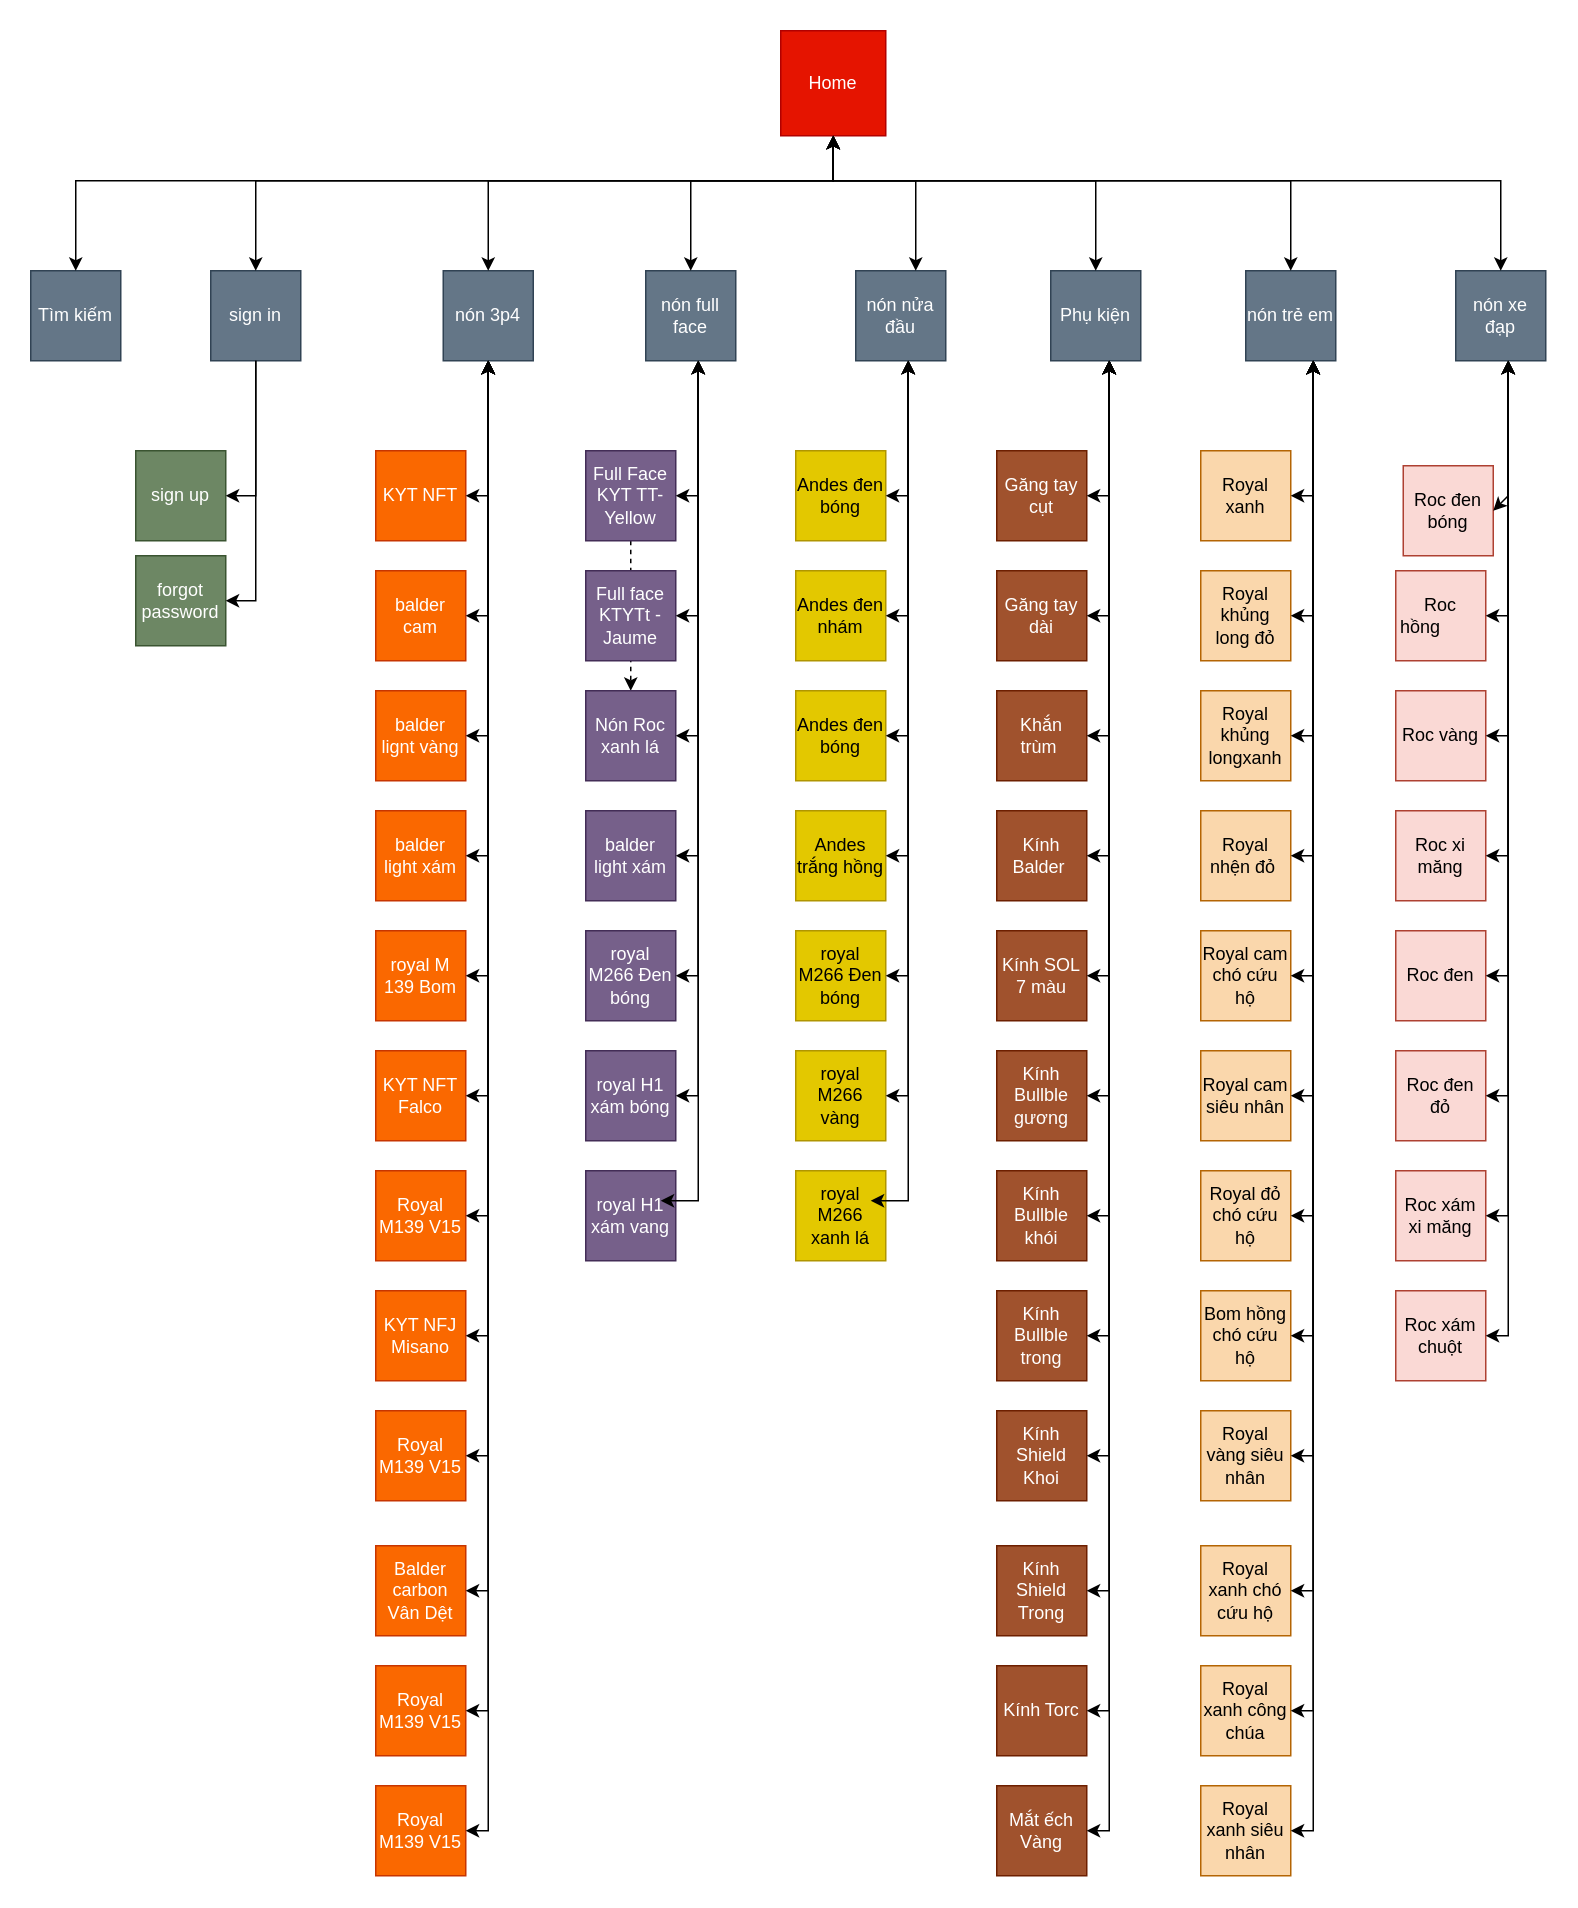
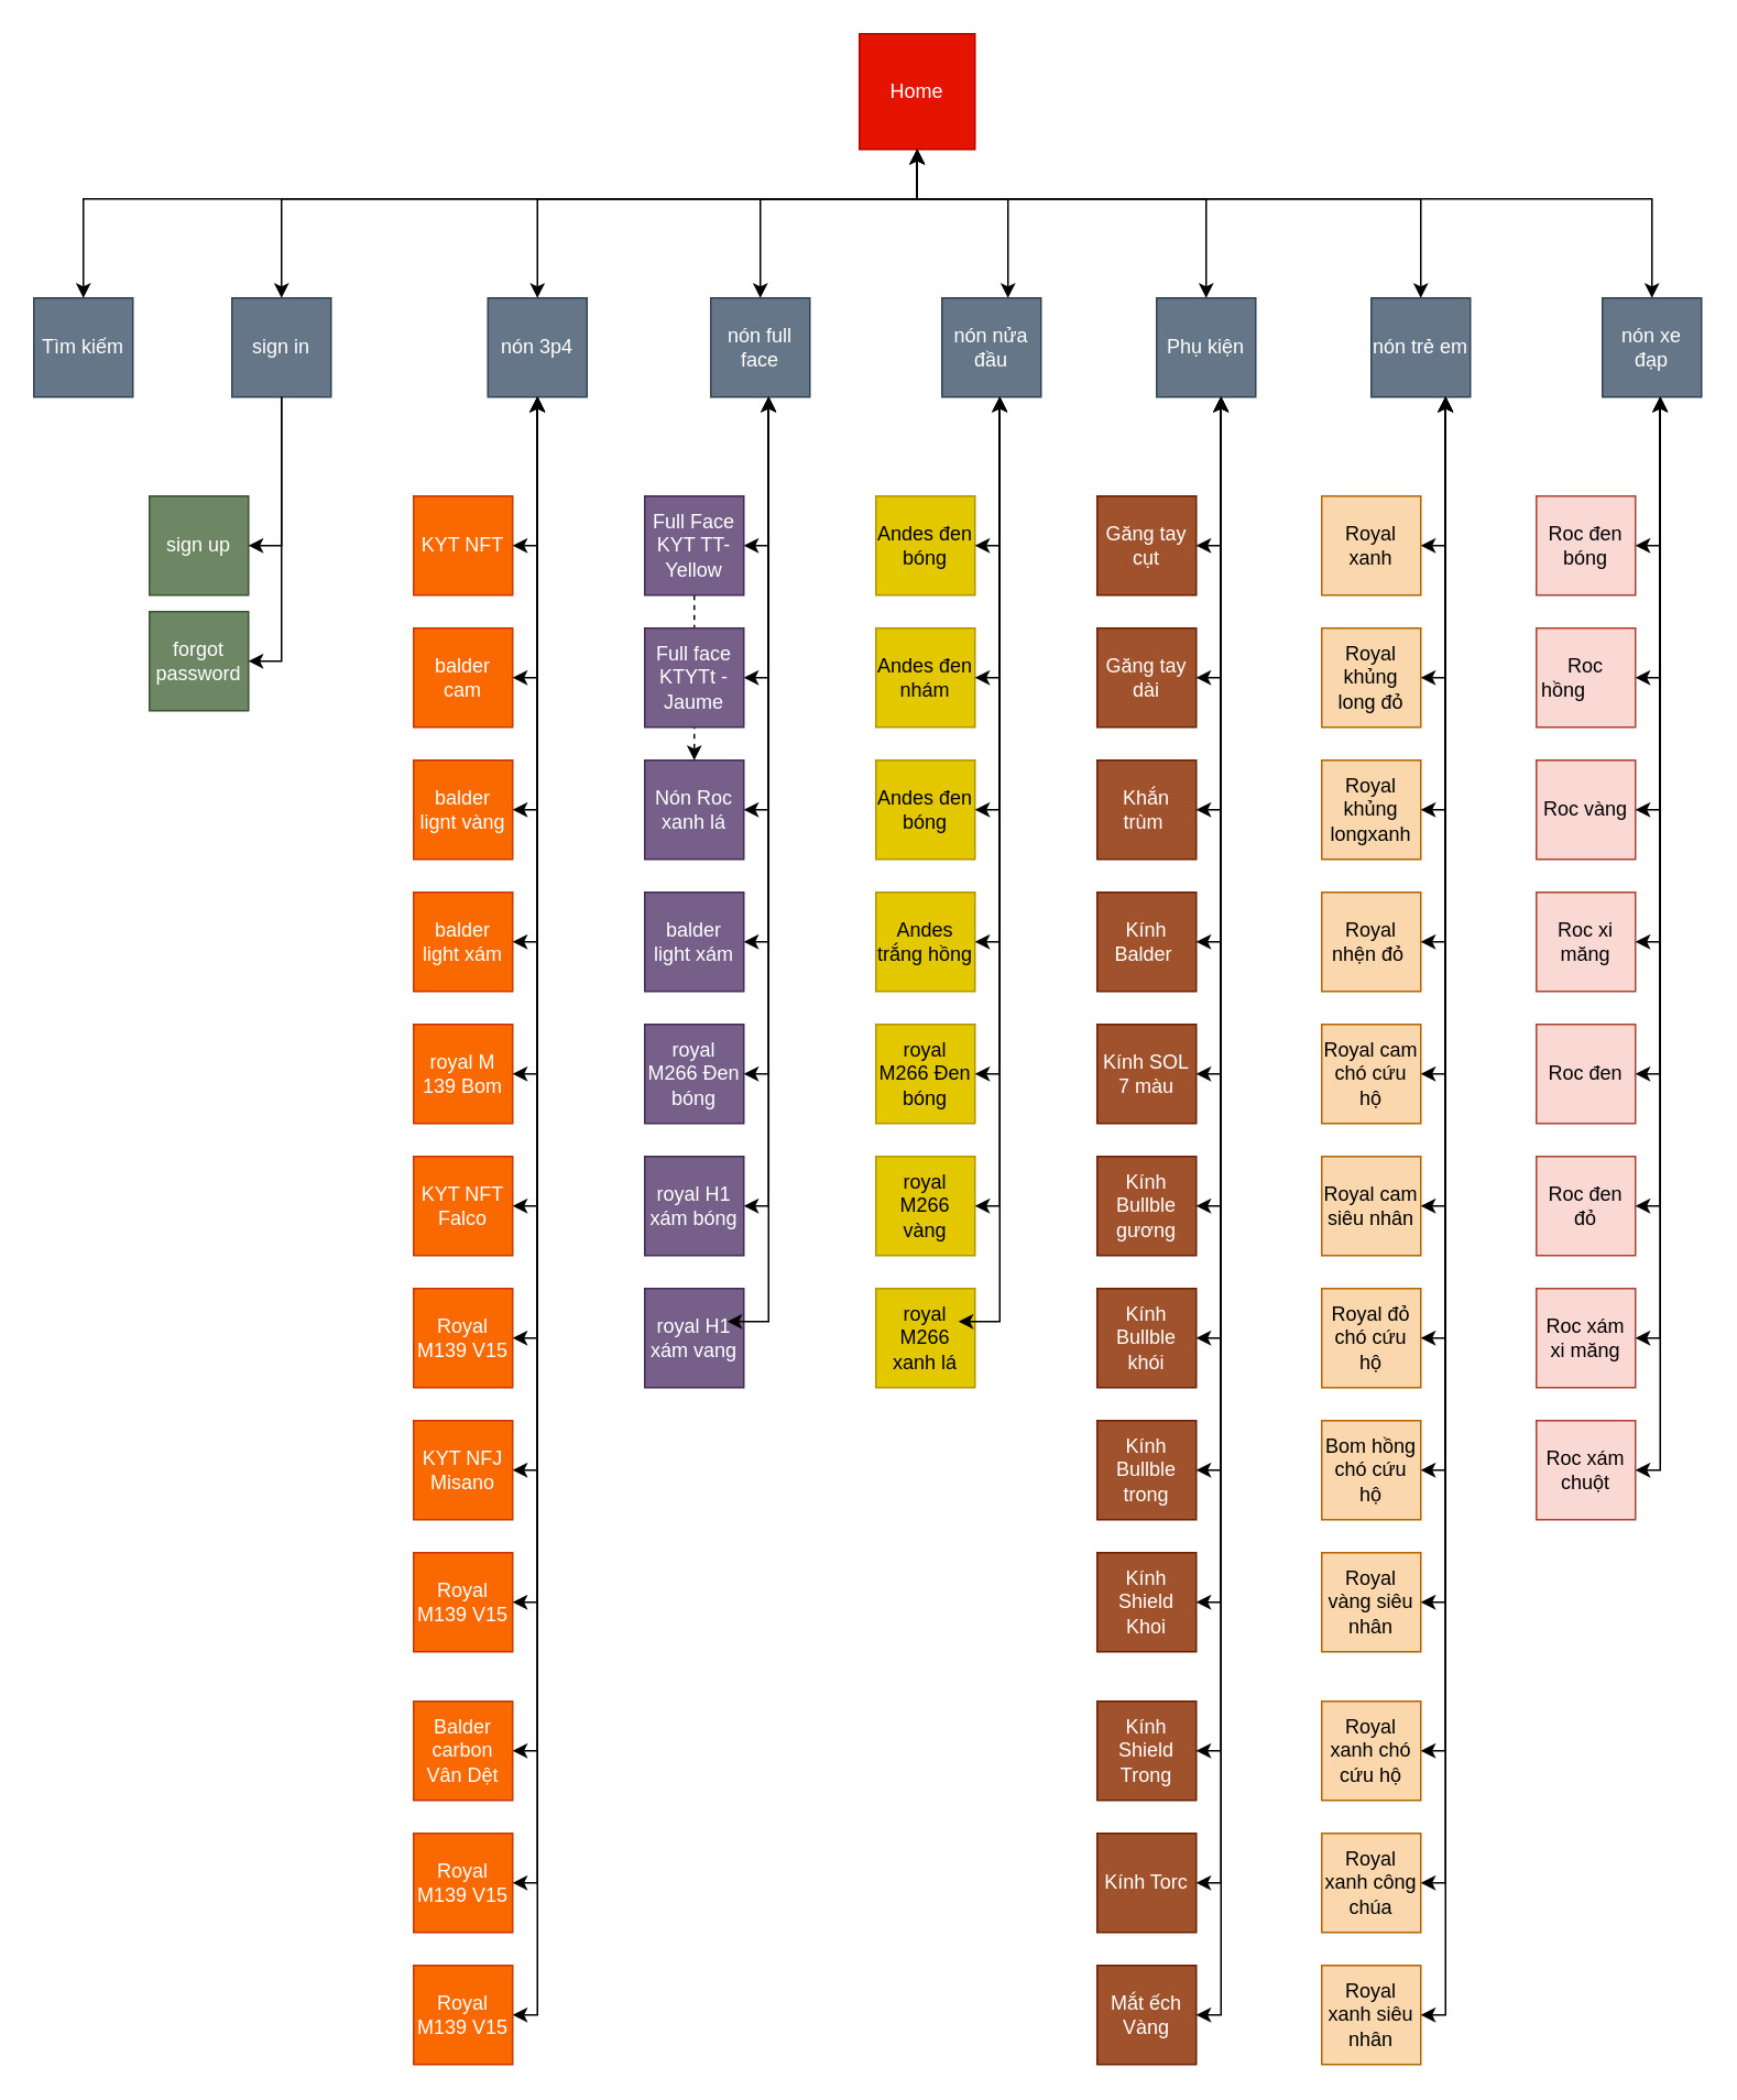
- <mxCell id="124" value="Roc đen bóng" style="whiteSpace=wrap;html=1;aspect=fixed;fillColor=#fad9d5;strokeColor=#ae4132;" vertex="1" parent="1"><mxGeometry x="935" y="310" width="60" height="60" as="geometry" /></mxCell>
+ <mxCell id="124" value="Roc đen bóng" style="whiteSpace=wrap;html=1;aspect=fixed;fillColor=#fad9d5;strokeColor=#ae4132;" vertex="1" parent="1"><mxGeometry x="930" y="300" width="60" height="60" as="geometry" /></mxCell>
